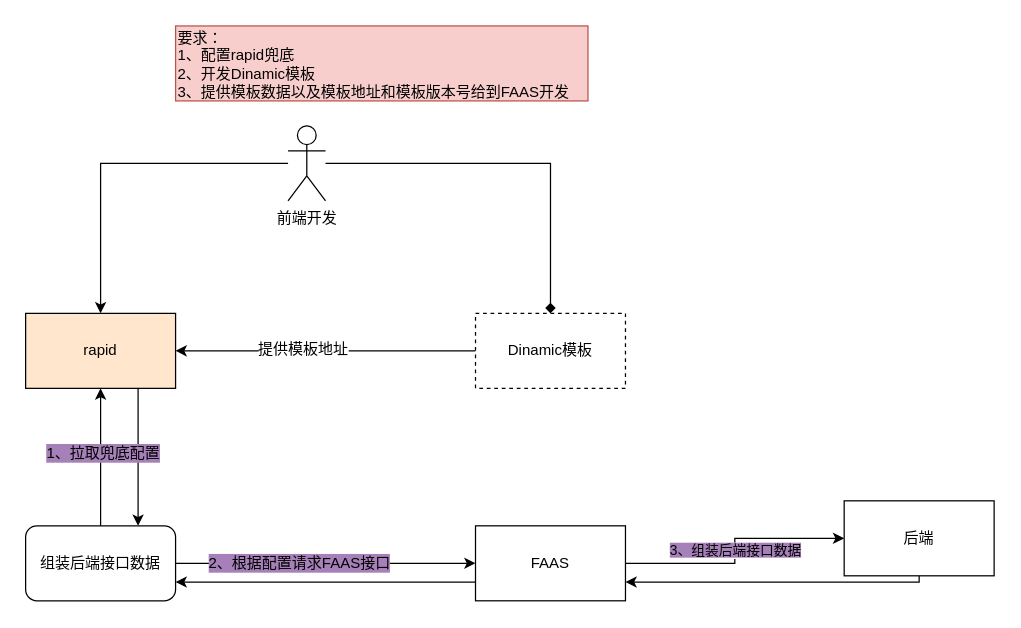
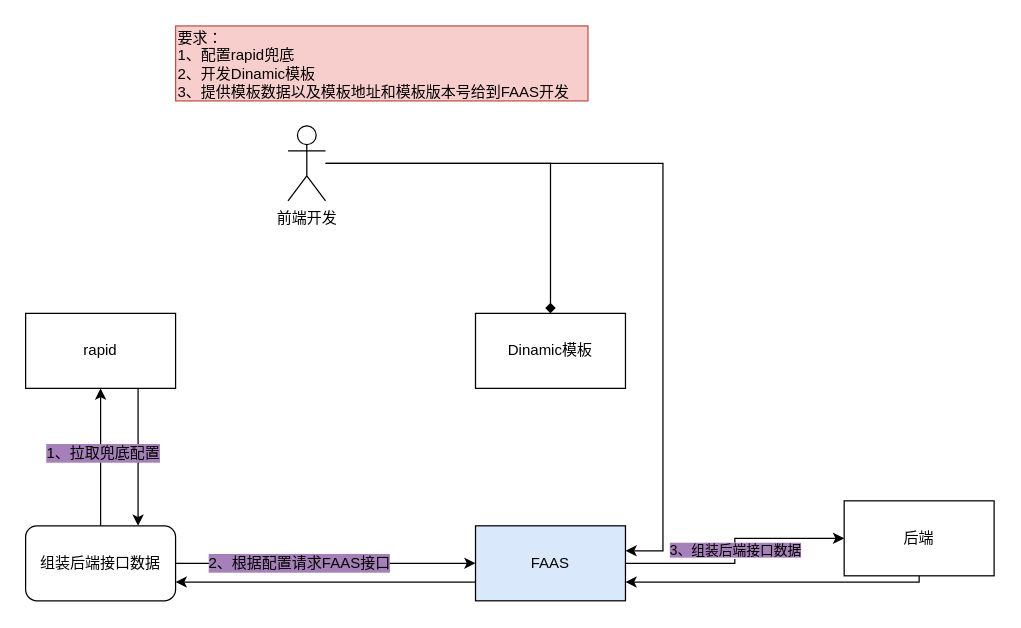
- <mxCell id="15" style="edgeStyle=orthogonalEdgeStyle;rounded=0;orthogonalLoop=1;jettySize=auto;html=1;entryX=0.5;entryY=0;entryDx=0;entryDy=0;" edge="1" parent="1" source="17" target="8"><mxGeometry relative="1" as="geometry" /></mxCell>
+ <mxCell id="16" style="edgeStyle=orthogonalEdgeStyle;rounded=0;orthogonalLoop=1;jettySize=auto;html=1;" edge="1" parent="1" source="17" target="11"><mxGeometry relative="1" as="geometry"><Array as="points"><mxPoint x="530" y="130" /><mxPoint x="530" y="440" /></Array></mxGeometry></mxCell>
- <mxCell id="8" value="rapid" style="rounded=0;whiteSpace=wrap;html=1;fillColor=#ffe6cc;" vertex="1" parent="1"><mxGeometry x="20" y="250" width="120" height="60" as="geometry" /></mxCell>
+ <mxCell id="8" value="rapid" style="rounded=0;whiteSpace=wrap;html=1;" vertex="1" parent="1"><mxGeometry x="20" y="250" width="120" height="60" as="geometry" /></mxCell>
- <mxCell id="18" style="edgeStyle=orthogonalEdgeStyle;rounded=0;orthogonalLoop=1;jettySize=auto;html=1;entryX=1;entryY=0.5;entryDx=0;entryDy=0;" edge="1" parent="1" source="20" target="8"><mxGeometry relative="1" as="geometry" /></mxCell>
- <mxCell id="19" value="提供模板地址" style="text;html=1;resizable=0;points=[];align=center;verticalAlign=middle;labelBackgroundColor=#ffffff;" vertex="1" connectable="0" parent="18"><mxGeometry x="0.158" y="-2" relative="1" as="geometry"><mxPoint as="offset" /></mxGeometry></mxCell>
- <mxCell id="20" value="Dinamic模板" style="rounded=0;whiteSpace=wrap;html=1;dashed=1;" vertex="1" parent="1"><mxGeometry x="380" y="250" width="120" height="60" as="geometry" /></mxCell>
+ <mxCell id="20" value="Dinamic模板" style="rounded=0;whiteSpace=wrap;html=1;" vertex="1" parent="1"><mxGeometry x="380" y="250" width="120" height="60" as="geometry" /></mxCell>
- <mxCell id="11" value="FAAS" style="rounded=0;whiteSpace=wrap;html=1;" vertex="1" parent="1"><mxGeometry x="380" y="420" width="120" height="60" as="geometry" /></mxCell>
+ <mxCell id="11" value="FAAS" style="rounded=0;whiteSpace=wrap;html=1;fillColor=#dae8fc;" vertex="1" parent="1"><mxGeometry x="380" y="420" width="120" height="60" as="geometry" /></mxCell>
